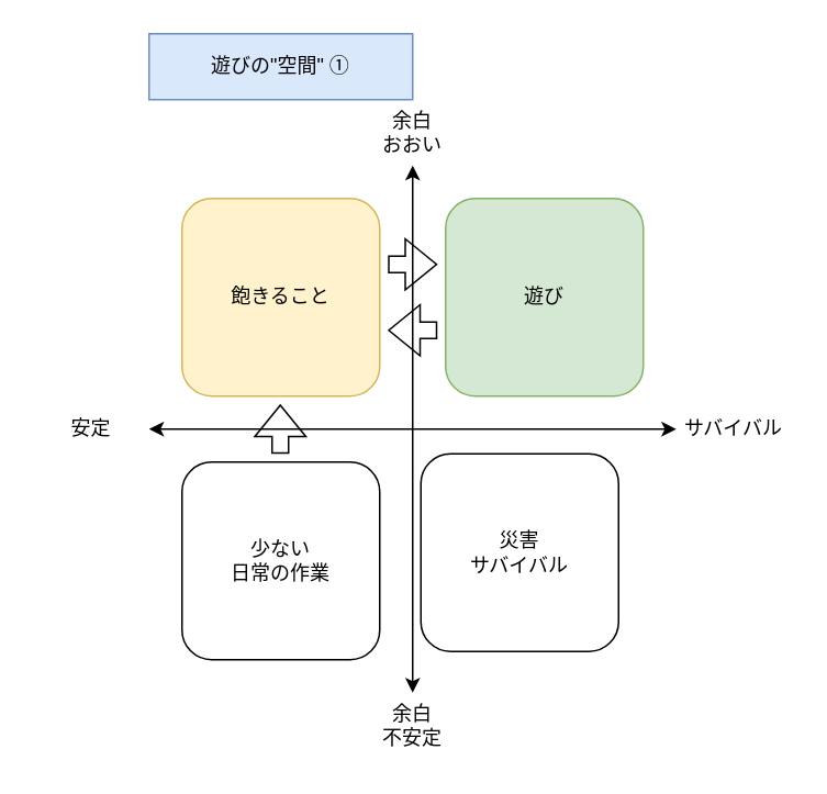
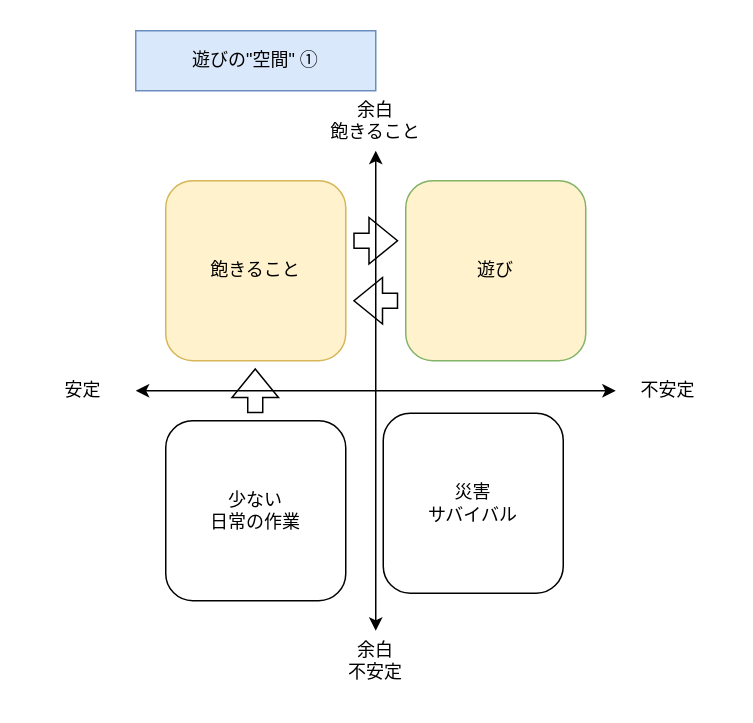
- <mxCell id="7" value="余白&lt;div&gt;おおい&lt;/div&gt;" style="text;html=1;align=center;verticalAlign=middle;whiteSpace=wrap;rounded=0;" vertex="1" parent="1"><mxGeometry x="210" y="60" width="80" height="40" as="geometry" /></mxCell>
+ <mxCell id="7" value="余白&lt;div&gt;飽きること&lt;/div&gt;" style="text;html=1;align=center;verticalAlign=middle;whiteSpace=wrap;rounded=0;" vertex="1" parent="1"><mxGeometry x="210" y="60" width="80" height="40" as="geometry" /></mxCell>
- <mxCell id="10" value="遊び" style="rounded=1;whiteSpace=wrap;html=1;fillColor=#d5e8d4;strokeColor=#82b366;" vertex="1" parent="1"><mxGeometry x="270" y="120" width="120" height="120" as="geometry" /></mxCell>
+ <mxCell id="10" value="遊び" style="rounded=1;whiteSpace=wrap;html=1;fillColor=#fff2cc;strokeColor=#82b366;" vertex="1" parent="1"><mxGeometry x="270" y="120" width="120" height="120" as="geometry" /></mxCell>
- <mxCell id="6" value="サバイバル" style="text;html=1;align=center;verticalAlign=middle;whiteSpace=wrap;rounded=0;" vertex="1" parent="1"><mxGeometry x="410" y="240" width="70" height="40" as="geometry" /></mxCell>
+ <mxCell id="6" value="不安定" style="text;html=1;align=center;verticalAlign=middle;whiteSpace=wrap;rounded=0;" vertex="1" parent="1"><mxGeometry x="410" y="240" width="70" height="40" as="geometry" /></mxCell>
